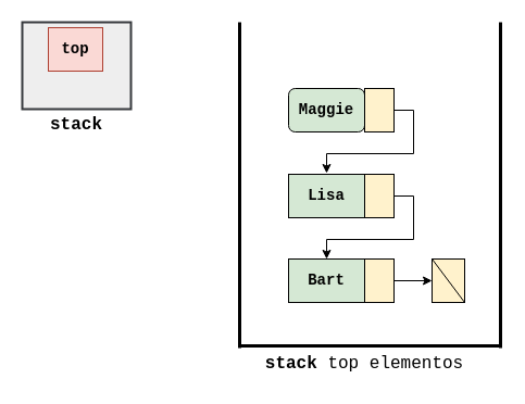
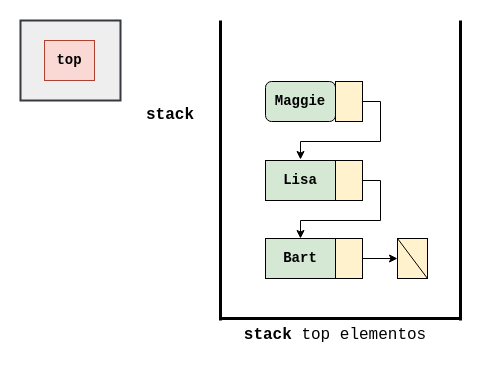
- <mxCell id="20" value="&lt;font style=&quot;font-size: 14px;&quot; face=&quot;Courier New&quot;&gt;&lt;b&gt;top&lt;/b&gt;&lt;/font&gt;" style="rounded=0;whiteSpace=wrap;html=1;fillColor=#fad9d5;strokeColor=#ae4132;" vertex="1" parent="1"><mxGeometry x="44" y="25" width="50" height="40" as="geometry" /></mxCell>
+ <mxCell id="20" value="&lt;font style=&quot;font-size: 14px;&quot; face=&quot;Courier New&quot;&gt;&lt;b&gt;top&lt;/b&gt;&lt;/font&gt;" style="rounded=0;whiteSpace=wrap;html=1;fillColor=#fad9d5;strokeColor=#ae4132;" vertex="1" parent="1"><mxGeometry x="44" y="40" width="50" height="40" as="geometry" /></mxCell>
- <mxCell id="21" value="&lt;font style=&quot;font-size: 16px;&quot; face=&quot;Courier New&quot;&gt;&lt;b&gt;stack&lt;/b&gt;&lt;/font&gt;" style="text;html=1;align=center;verticalAlign=middle;whiteSpace=wrap;rounded=0;" vertex="1" parent="1"><mxGeometry x="40" y="100" width="60" height="30" as="geometry" /></mxCell>
+ <mxCell id="21" value="&lt;font style=&quot;font-size: 16px;&quot; face=&quot;Courier New&quot;&gt;&lt;b&gt;stack&lt;/b&gt;&lt;/font&gt;" style="text;html=1;align=center;verticalAlign=middle;whiteSpace=wrap;rounded=0;" vertex="1" parent="1"><mxGeometry x="140" y="100" width="60" height="30" as="geometry" /></mxCell>
